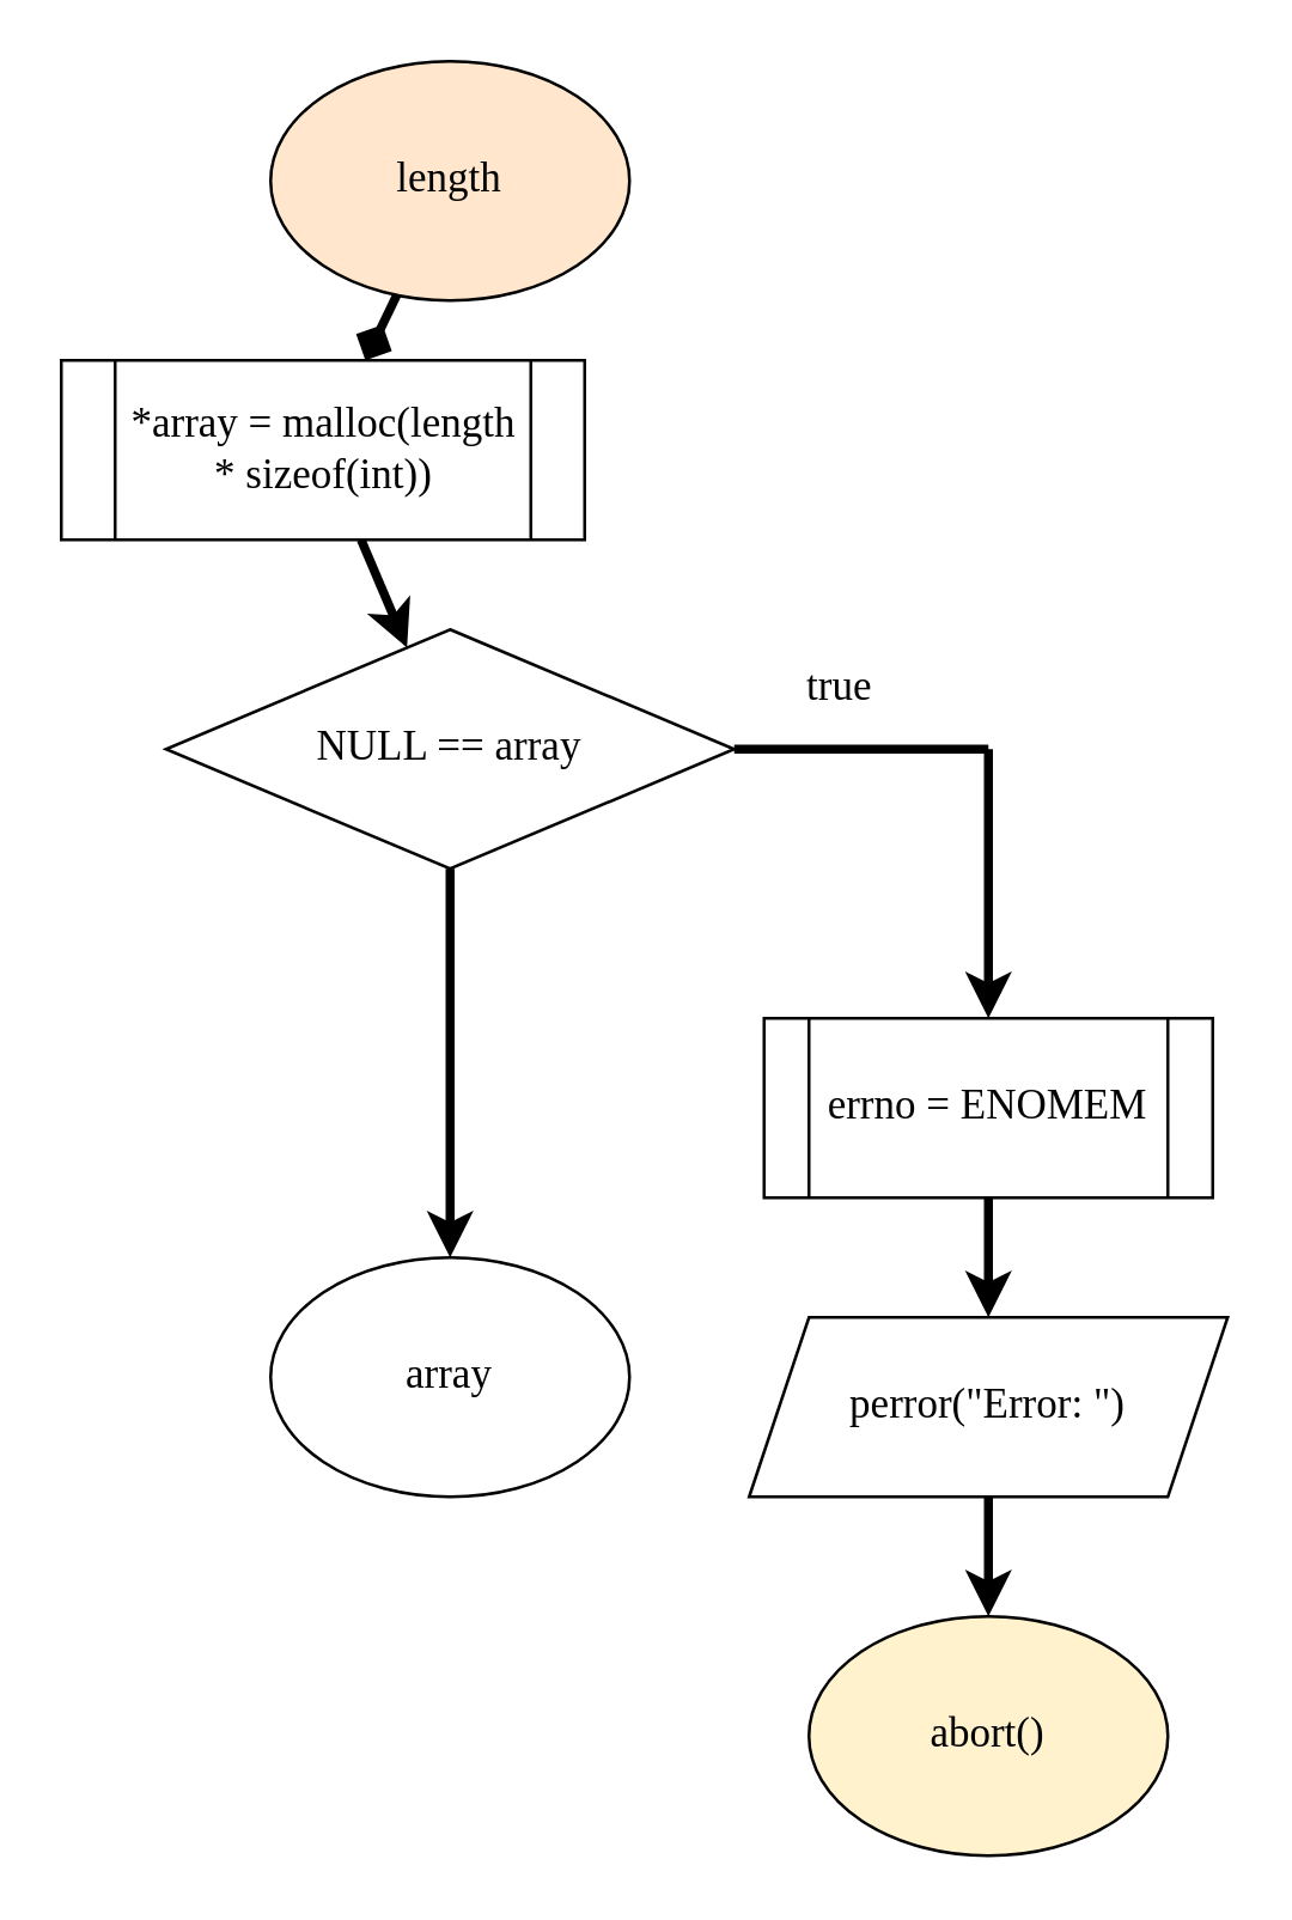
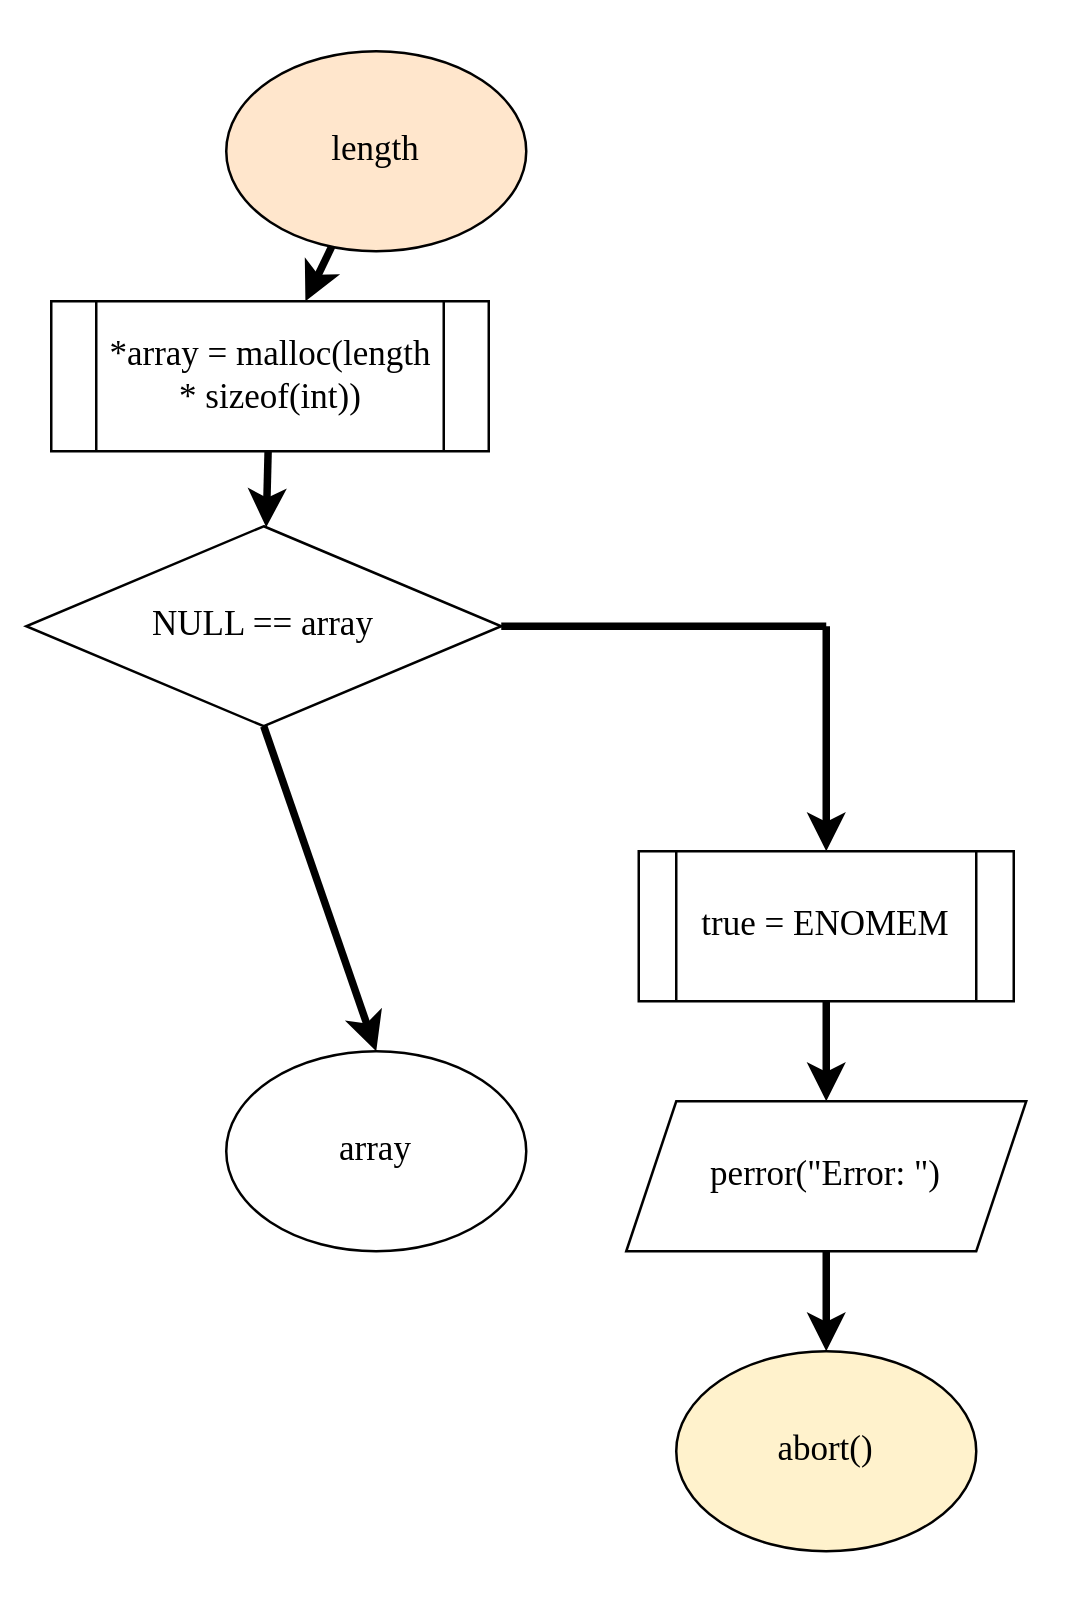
- <mxCell id="2" value="" style="edgeStyle=none;html=1;strokeColor=#000000;strokeWidth=3;fontFamily=Times New Roman;fontSize=14;fontColor=#000000;endArrow=diamond;" parent="1" source="3" target="5" edge="1"><mxGeometry relative="1" as="geometry" /></mxCell>
+ <mxCell id="2" value="" style="edgeStyle=none;html=1;strokeColor=#000000;strokeWidth=3;fontFamily=Times New Roman;fontSize=14;fontColor=#000000;" parent="1" source="3" target="5" edge="1"><mxGeometry relative="1" as="geometry" /></mxCell>
- <mxCell id="9" value="true" style="text;html=1;align=center;verticalAlign=middle;resizable=0;points=[];autosize=1;strokeColor=none;fillColor=none;fontSize=14;fontFamily=Times New Roman;fontColor=#000000;" parent="1" vertex="1"><mxGeometry x="255" y="215" width="50" height="30" as="geometry" /></mxCell>
- <mxCell id="6" value="NULL == array" style="rhombus;whiteSpace=wrap;html=1;strokeColor=#000000;fontFamily=Times New Roman;fontSize=14;fontColor=#000000;fillColor=#FFFFFF;" parent="1" vertex="1"><mxGeometry x="55" y="210" width="190" height="80" as="geometry" /></mxCell>
+ <mxCell id="6" value="NULL == array" style="rhombus;whiteSpace=wrap;html=1;strokeColor=#000000;fontFamily=Times New Roman;fontSize=14;fontColor=#000000;fillColor=#FFFFFF;" parent="1" vertex="1"><mxGeometry x="10" y="210" width="190" height="80" as="geometry" /></mxCell>
- <mxCell id="11" value="errno = ENOMEM" style="shape=process;whiteSpace=wrap;html=1;backgroundOutline=1;strokeColor=#000000;fontFamily=Times New Roman;fontSize=14;fontColor=#000000;fillColor=#FFFFFF;" parent="1" vertex="1"><mxGeometry x="255" y="340" width="150" height="60" as="geometry" /></mxCell>
+ <mxCell id="11" value="true = ENOMEM" style="shape=process;whiteSpace=wrap;html=1;backgroundOutline=1;strokeColor=#000000;fontFamily=Times New Roman;fontSize=14;fontColor=#000000;fillColor=#FFFFFF;" parent="1" vertex="1"><mxGeometry x="255" y="340" width="150" height="60" as="geometry" /></mxCell>
